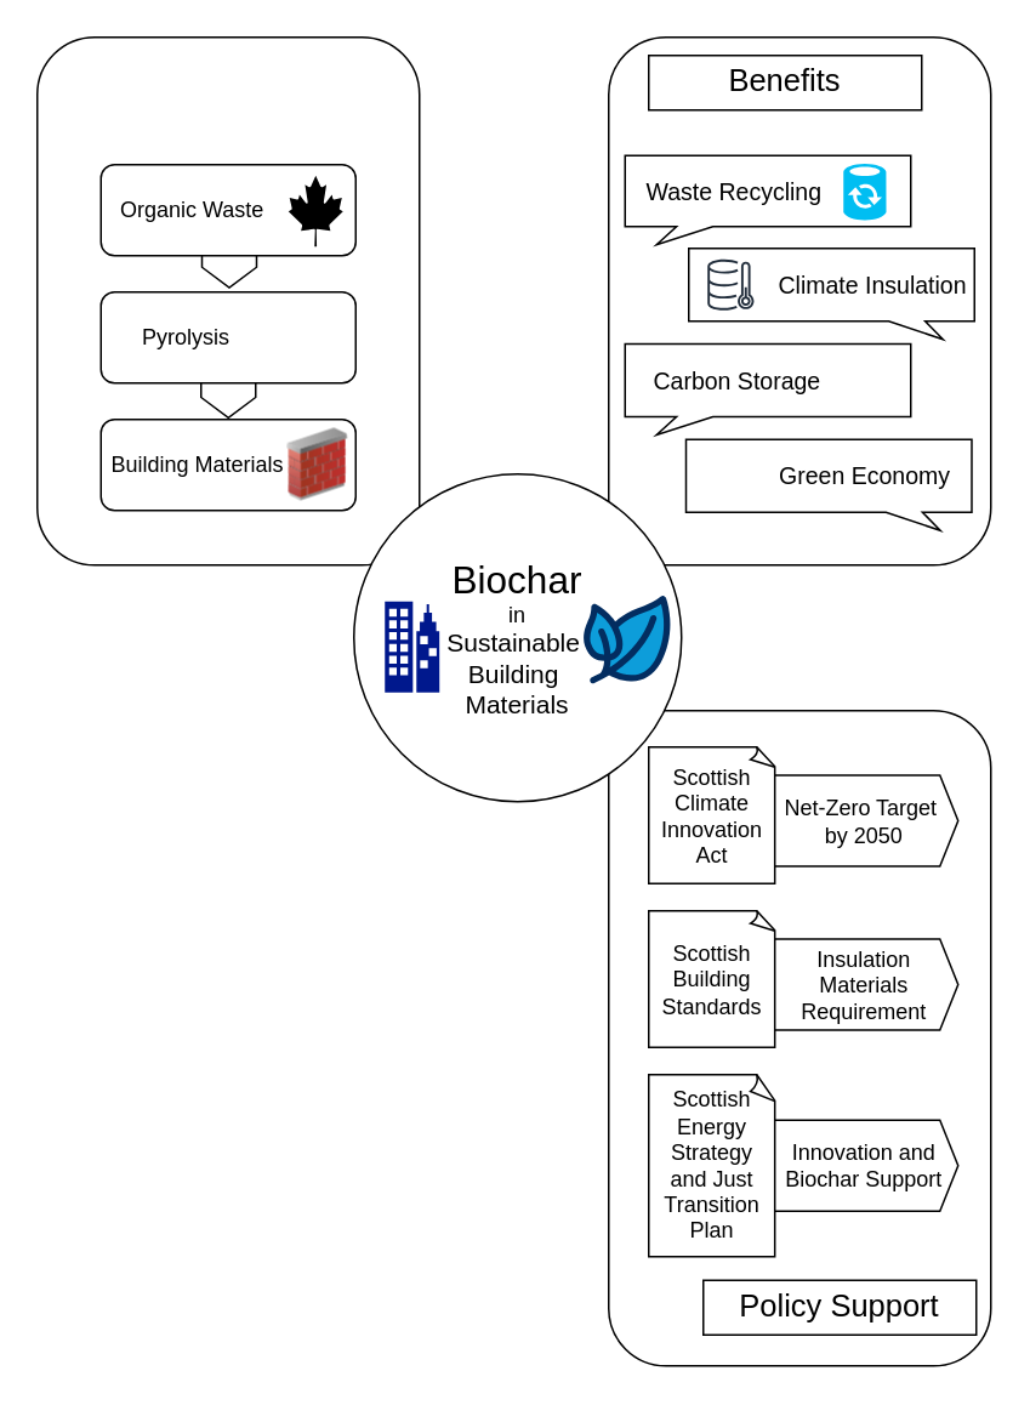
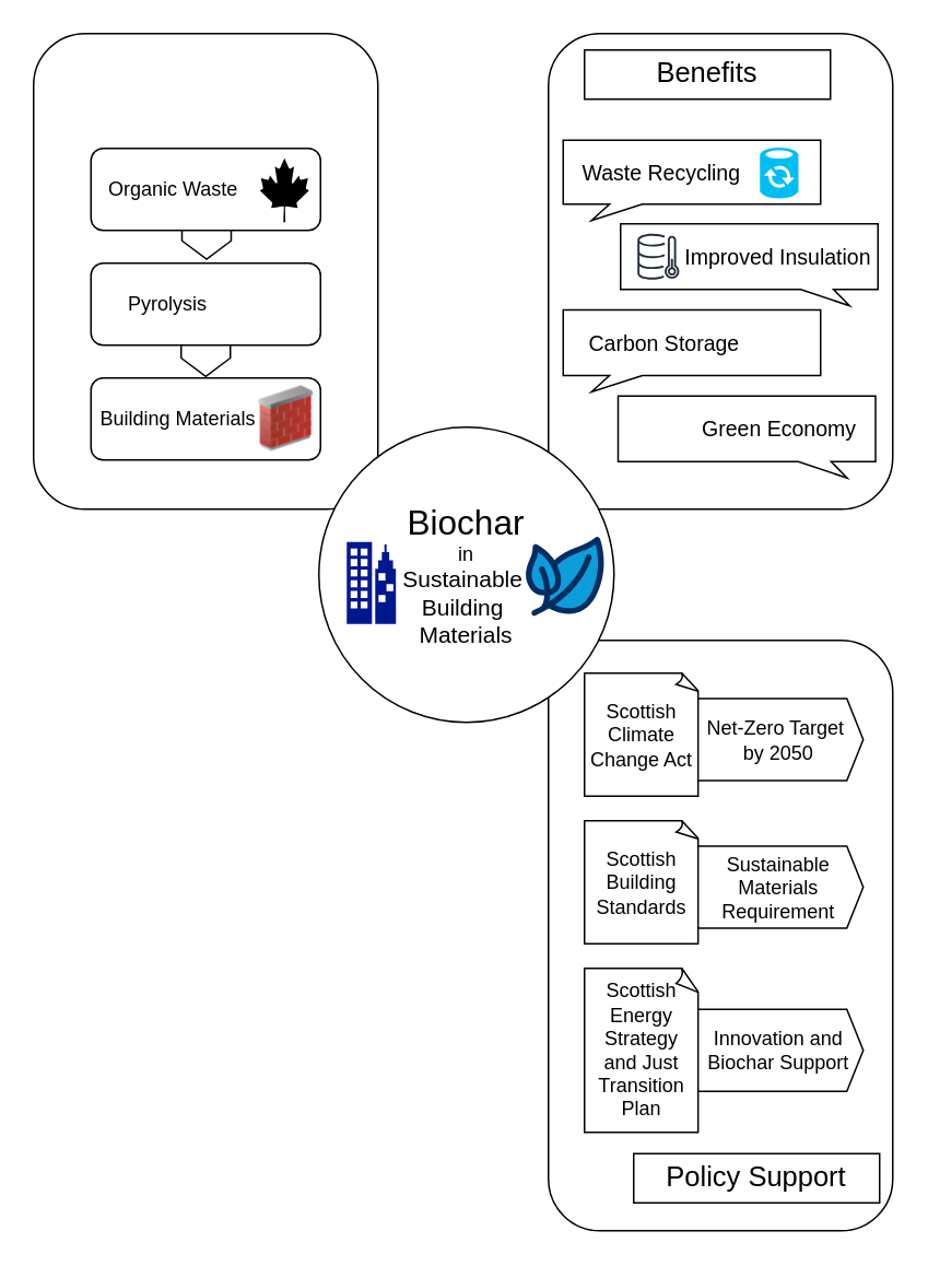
- <mxCell id="21" value="Climate Insulation" style="shape=callout;whiteSpace=wrap;html=1;perimeter=calloutPerimeter;position2=0.89;size=10;position=0.7;align=right;spacingLeft=0;fontSize=13;base=20;spacingRight=2;" vertex="1" parent="1"><mxGeometry x="378" y="136" width="157" height="50" as="geometry" /></mxCell>
+ <mxCell id="21" value="Improved Insulation" style="shape=callout;whiteSpace=wrap;html=1;perimeter=calloutPerimeter;position2=0.89;size=10;position=0.7;align=right;spacingLeft=0;fontSize=13;base=20;spacingRight=2;" vertex="1" parent="1"><mxGeometry x="378" y="136" width="157" height="50" as="geometry" /></mxCell>
- <mxCell id="27" value="Scottish Climate Innovation Act" style="whiteSpace=wrap;html=1;shape=mxgraph.basic.document" vertex="1" parent="1"><mxGeometry x="356" y="410" width="70" height="75" as="geometry" /></mxCell>
+ <mxCell id="27" value="Scottish Climate Change Act" style="whiteSpace=wrap;html=1;shape=mxgraph.basic.document" vertex="1" parent="1"><mxGeometry x="356" y="410" width="70" height="75" as="geometry" /></mxCell>
- <mxCell id="28" value="Insulation Materials Requirement" style="html=1;shadow=0;dashed=0;align=center;verticalAlign=middle;shape=mxgraph.arrows2.arrow;dy=0;dx=10;notch=0;whiteSpace=wrap;" vertex="1" parent="1"><mxGeometry x="421.5" y="515.5" width="104.5" height="50" as="geometry" /></mxCell>
+ <mxCell id="28" value="Sustainable Materials Requirement" style="html=1;shadow=0;dashed=0;align=center;verticalAlign=middle;shape=mxgraph.arrows2.arrow;dy=0;dx=10;notch=0;whiteSpace=wrap;" vertex="1" parent="1"><mxGeometry x="421.5" y="515.5" width="104.5" height="50" as="geometry" /></mxCell>
